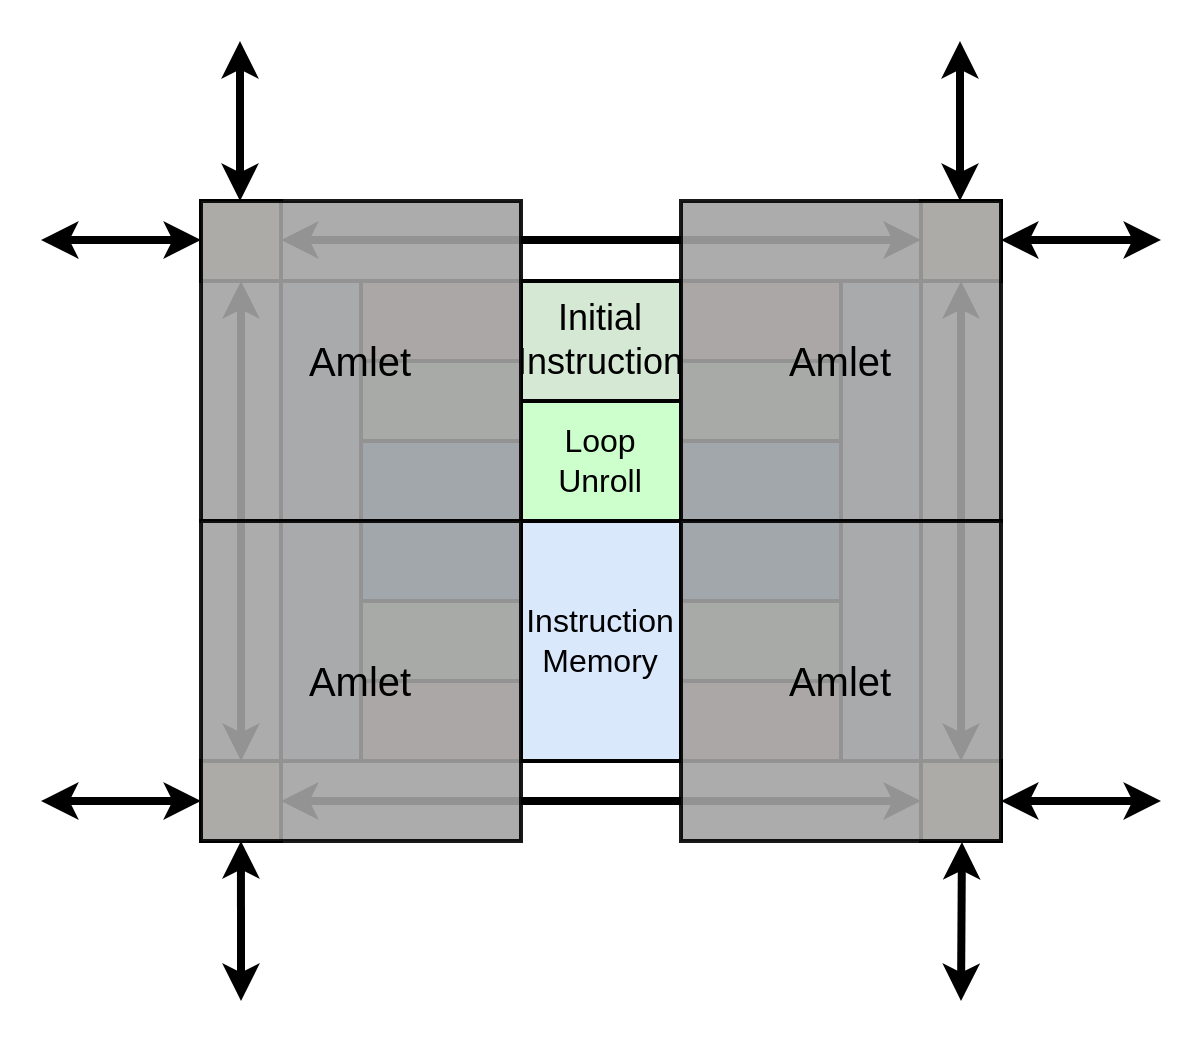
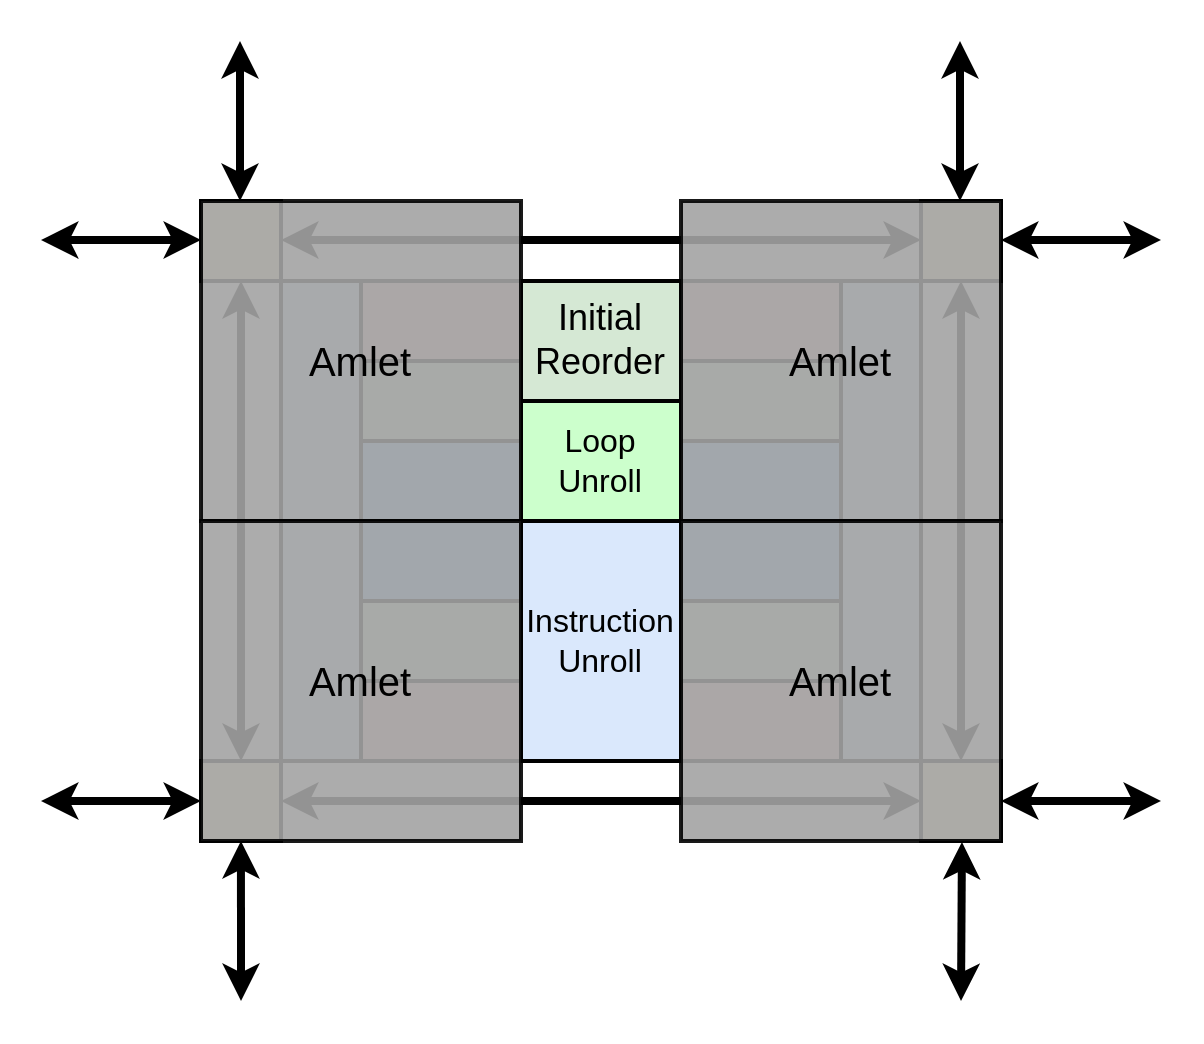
- <mxCell id="28" value="Initial&lt;div&gt;Instruction&lt;/div&gt;" style="rounded=0;whiteSpace=wrap;html=1;fontSize=18;fillColor=#d5e8d4;strokeColor=#000000;strokeWidth=2;" vertex="1" parent="1"><mxGeometry x="260" y="140" width="80" height="60" as="geometry" /></mxCell>
+ <mxCell id="28" value="Initial&lt;div&gt;Reorder&lt;/div&gt;" style="rounded=0;whiteSpace=wrap;html=1;fontSize=18;fillColor=#d5e8d4;strokeColor=#000000;strokeWidth=2;" vertex="1" parent="1"><mxGeometry x="260" y="140" width="80" height="60" as="geometry" /></mxCell>
- <mxCell id="19" value="Instruction&lt;br&gt;Memory" style="rounded=0;whiteSpace=wrap;html=1;fontSize=16;fillColor=#dae8fc;strokeColor=#000000;strokeWidth=2;" vertex="1" parent="1"><mxGeometry x="260" y="260" width="80" height="120" as="geometry" /></mxCell>
+ <mxCell id="19" value="Instruction&lt;br&gt;Unroll" style="rounded=0;whiteSpace=wrap;html=1;fontSize=16;fillColor=#dae8fc;strokeColor=#000000;strokeWidth=2;" vertex="1" parent="1"><mxGeometry x="260" y="260" width="80" height="120" as="geometry" /></mxCell>
